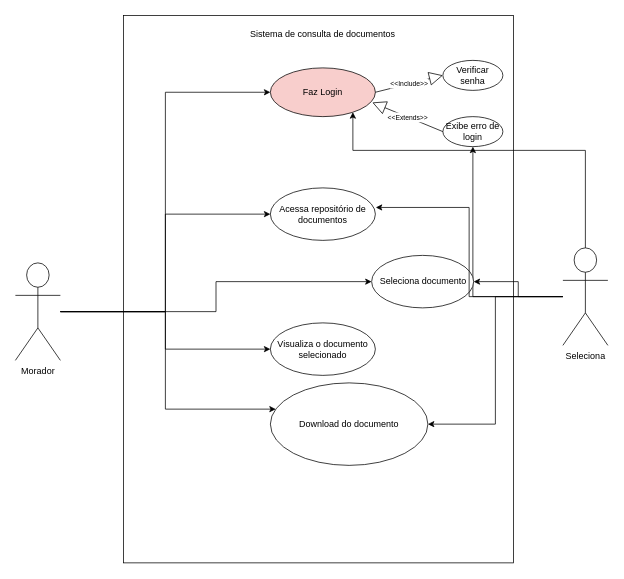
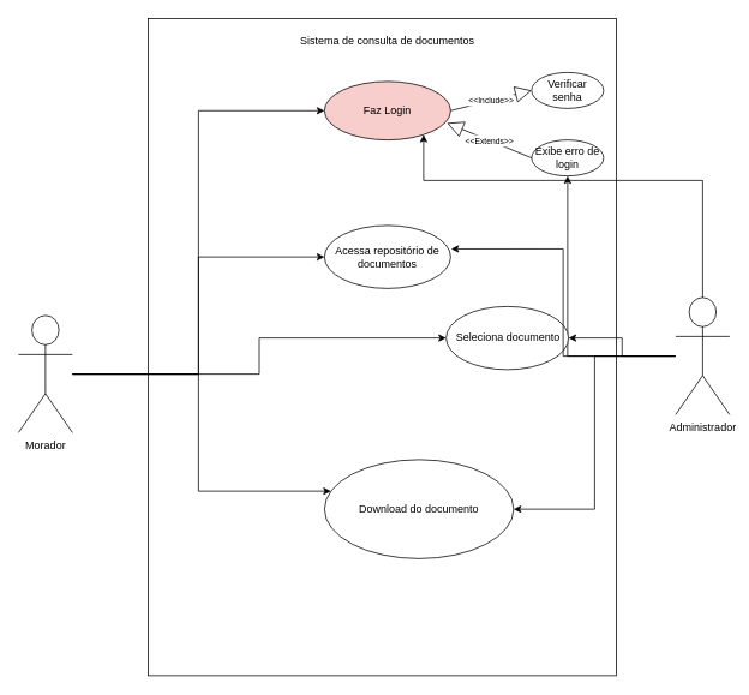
- <mxCell id="8" style="edgeStyle=orthogonalEdgeStyle;rounded=0;orthogonalLoop=1;jettySize=auto;html=1;entryX=0;entryY=0.5;entryDx=0;entryDy=0;" edge="1" parent="1" source="9" target="18"><mxGeometry relative="1" as="geometry" /></mxCell>
- <mxCell id="18" value="Visualiza o documento selecionado" style="ellipse;whiteSpace=wrap;html=1;" parent="1" vertex="1"><mxGeometry x="360" y="430" width="140" height="70" as="geometry" /></mxCell>
- <mxCell id="14" value="Seleciona" style="shape=umlActor;verticalLabelPosition=bottom;verticalAlign=top;html=1;" parent="1" vertex="1"><mxGeometry x="750" y="330" width="60" height="130" as="geometry" /></mxCell>
+ <mxCell id="14" value="Administrador" style="shape=umlActor;verticalLabelPosition=bottom;verticalAlign=top;html=1;" parent="1" vertex="1"><mxGeometry x="750" y="330" width="60" height="130" as="geometry" /></mxCell>
